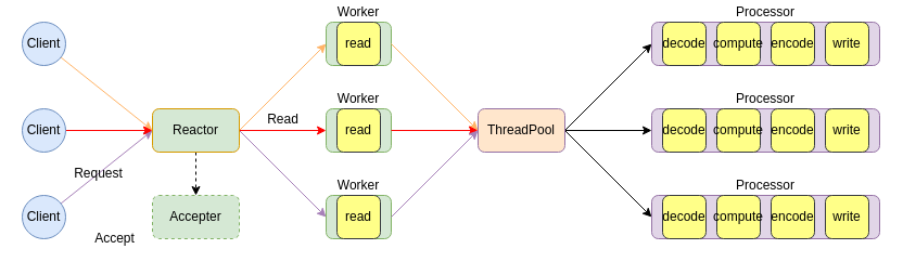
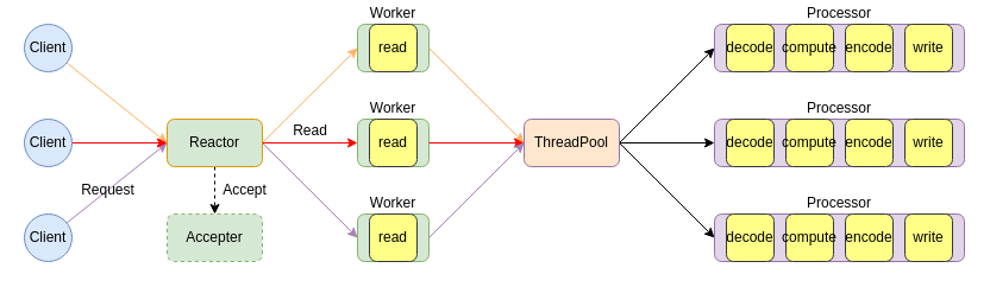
- <mxCell id="14" value="Accept" style="text;html=1;align=center;verticalAlign=middle;resizable=0;points=[];;autosize=1;" parent="1" vertex="1"><mxGeometry x="80" y="210" width="50" height="20" as="geometry" /></mxCell>
+ <mxCell id="14" value="Accept" style="text;html=1;align=center;verticalAlign=middle;resizable=0;points=[];;autosize=1;" parent="1" vertex="1"><mxGeometry x="180" y="150" width="50" height="20" as="geometry" /></mxCell>
